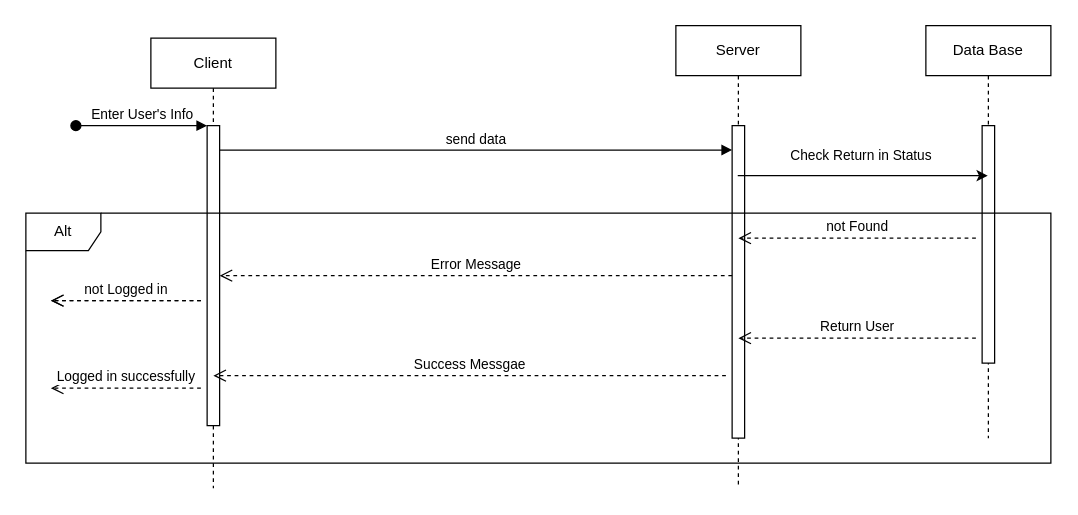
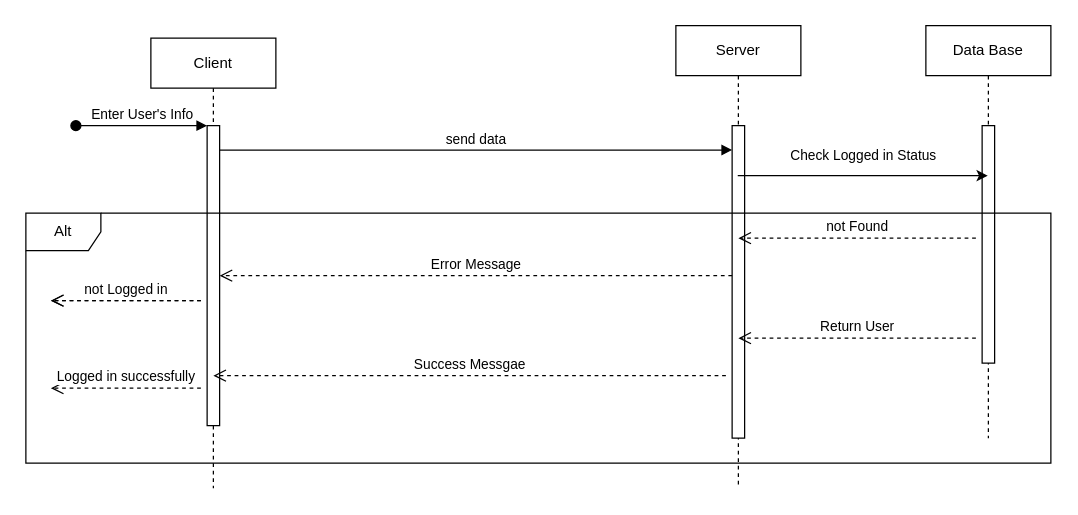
- <mxCell id="12" value="&lt;div style=&quot;text-align: center;&quot;&gt;&lt;span style=&quot;font-size: 11px; text-wrap: nowrap; background-color: rgb(255, 255, 255);&quot;&gt;Check Return in Status&lt;/span&gt;&lt;/div&gt;" style="text;whiteSpace=wrap;html=1;" vertex="1" parent="1"><mxGeometry x="630" y="110" width="130" height="50" as="geometry" /></mxCell>
+ <mxCell id="12" value="&lt;div style=&quot;text-align: center;&quot;&gt;&lt;span style=&quot;font-size: 11px; text-wrap: nowrap; background-color: rgb(255, 255, 255);&quot;&gt;Check Logged in Status&lt;/span&gt;&lt;/div&gt;" style="text;whiteSpace=wrap;html=1;" vertex="1" parent="1"><mxGeometry x="630" y="110" width="130" height="50" as="geometry" /></mxCell>
